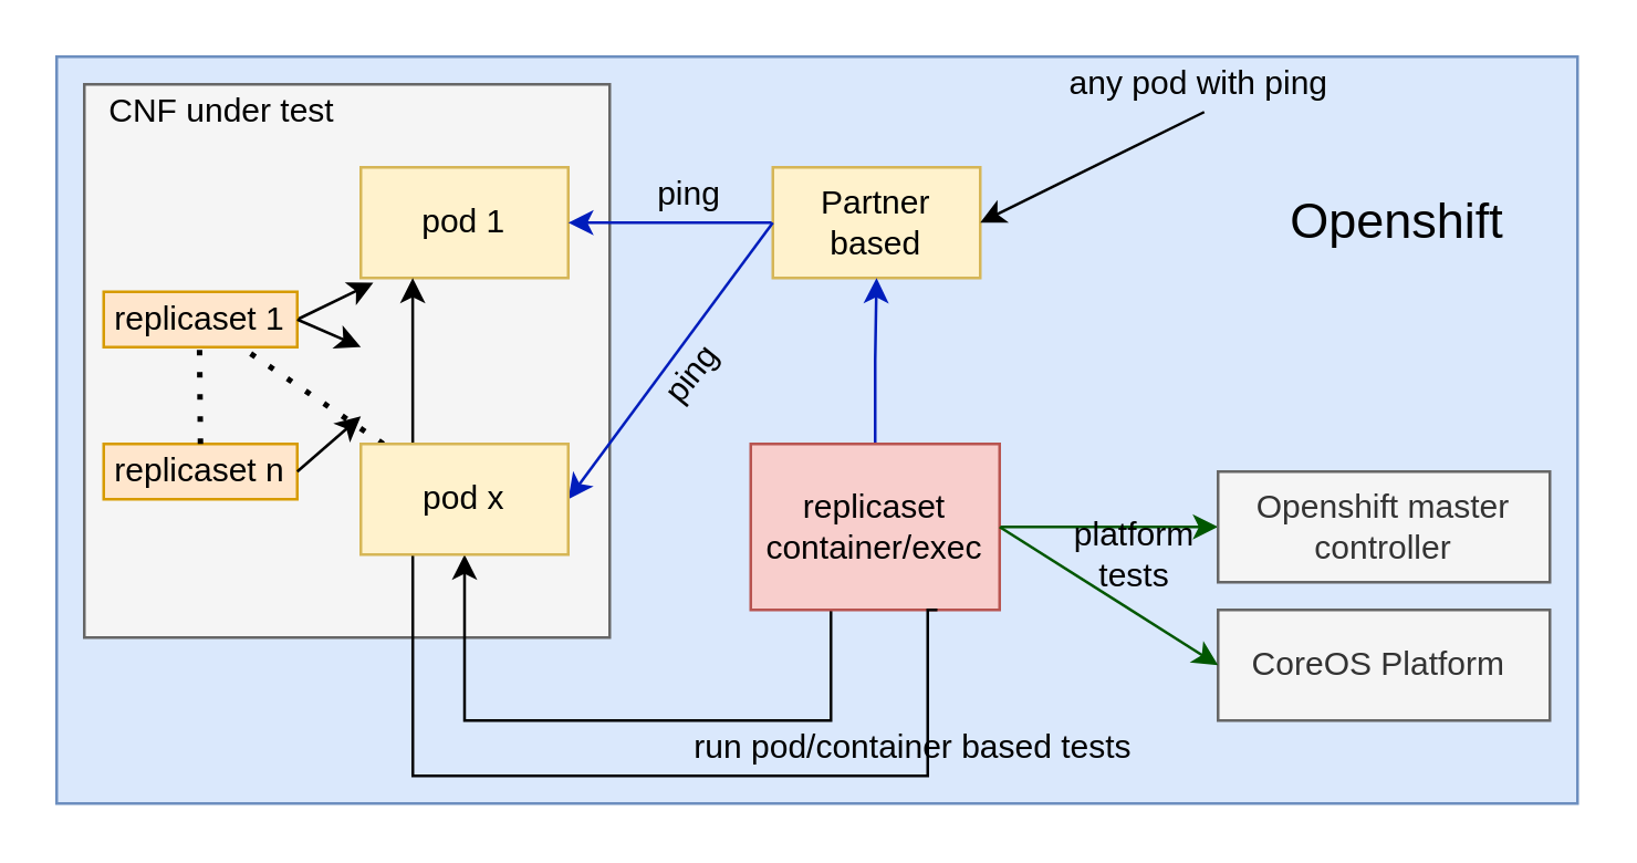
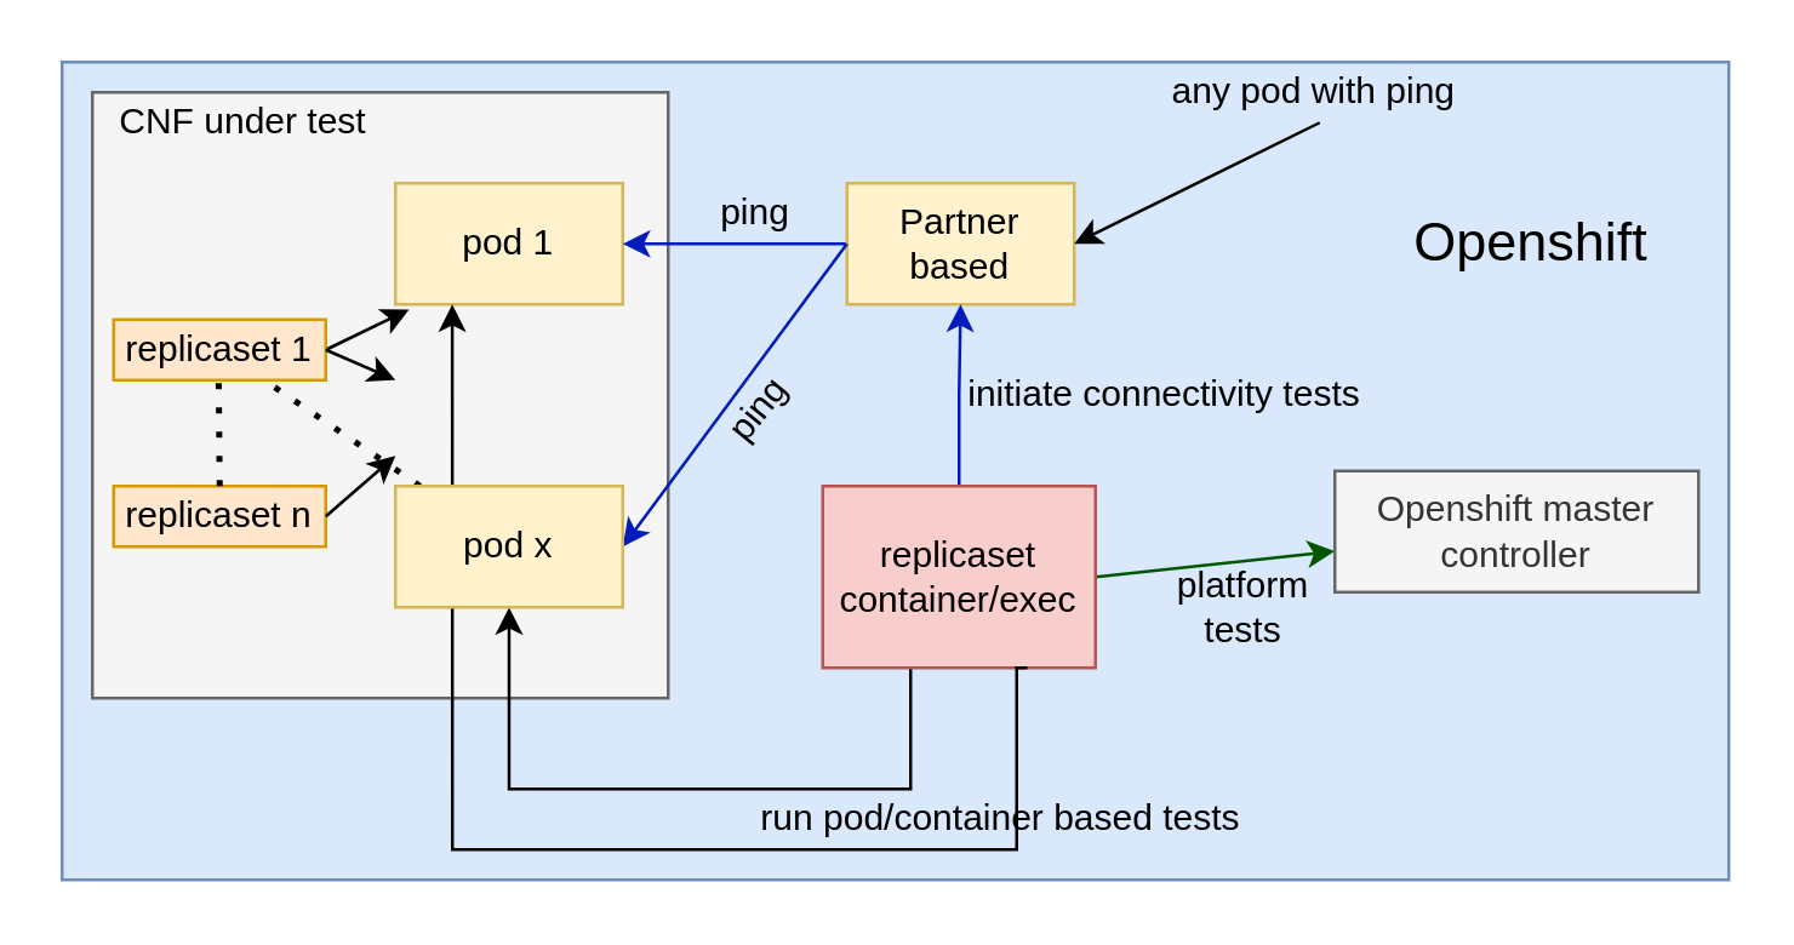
+ <mxCell id="16" value="initiate connectivity tests" style="text;html=1;strokeColor=none;fillColor=none;align=center;verticalAlign=middle;whiteSpace=wrap;rounded=0;" vertex="1" parent="1"><mxGeometry x="309" y="120" width="150" height="20" as="geometry" /></mxCell>
- <mxCell id="20" value="Openshift master controller" style="rounded=0;whiteSpace=wrap;html=1;fillColor=#f5f5f5;strokeColor=#666666;fontColor=#333333;" vertex="1" parent="1"><mxGeometry x="440" y="170" width="120" height="40" as="geometry" /></mxCell>
+ <mxCell id="20" value="Openshift master controller" style="rounded=0;whiteSpace=wrap;html=1;fillColor=#f5f5f5;strokeColor=#666666;fontColor=#333333;" vertex="1" parent="1"><mxGeometry x="440" y="155" width="120" height="40" as="geometry" /></mxCell>
- <mxCell id="22" style="edgeStyle=none;rounded=0;orthogonalLoop=1;jettySize=auto;html=1;strokeColor=#005700;entryX=0;entryY=0.5;entryDx=0;entryDy=0;fillColor=#008a00;exitX=1;exitY=0.5;exitDx=0;exitDy=0;" edge="1" parent="1" source="12" target="21"><mxGeometry relative="1" as="geometry"><mxPoint x="350" y="180" as="sourcePoint" /><mxPoint x="450" y="190" as="targetPoint" /></mxGeometry></mxCell>
- <mxCell id="21" value="CoreOS Platform&amp;nbsp;" style="rounded=0;whiteSpace=wrap;html=1;fillColor=#f5f5f5;strokeColor=#666666;fontColor=#333333;" vertex="1" parent="1"><mxGeometry x="440" y="220" width="120" height="40" as="geometry" /></mxCell>
